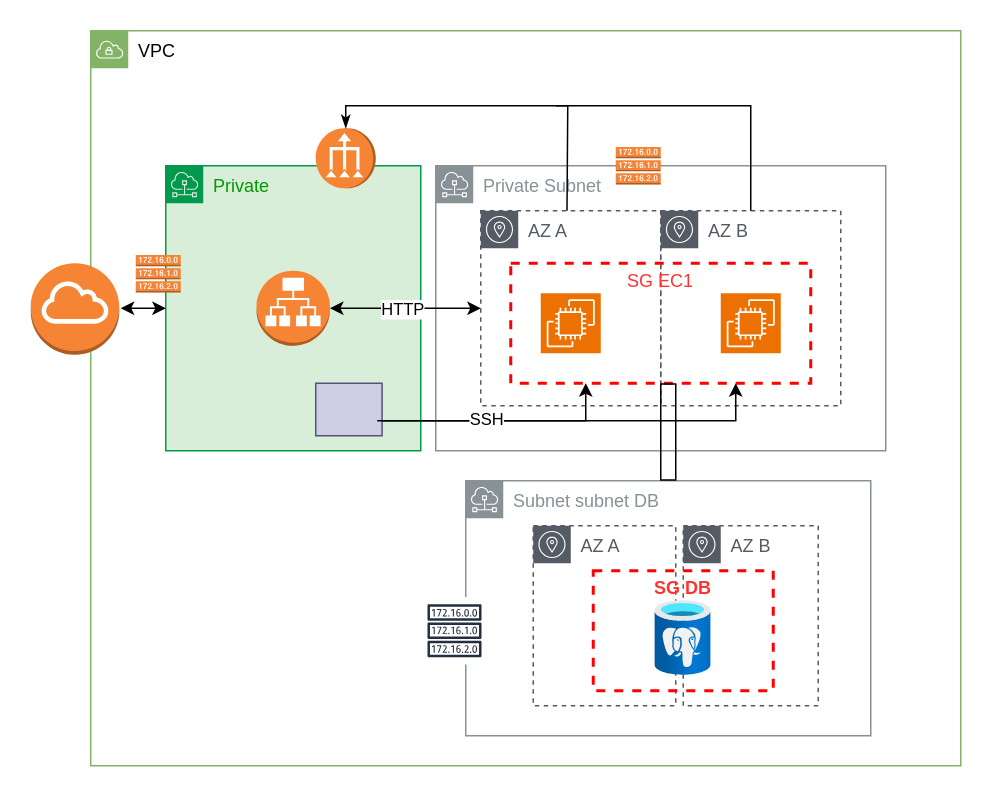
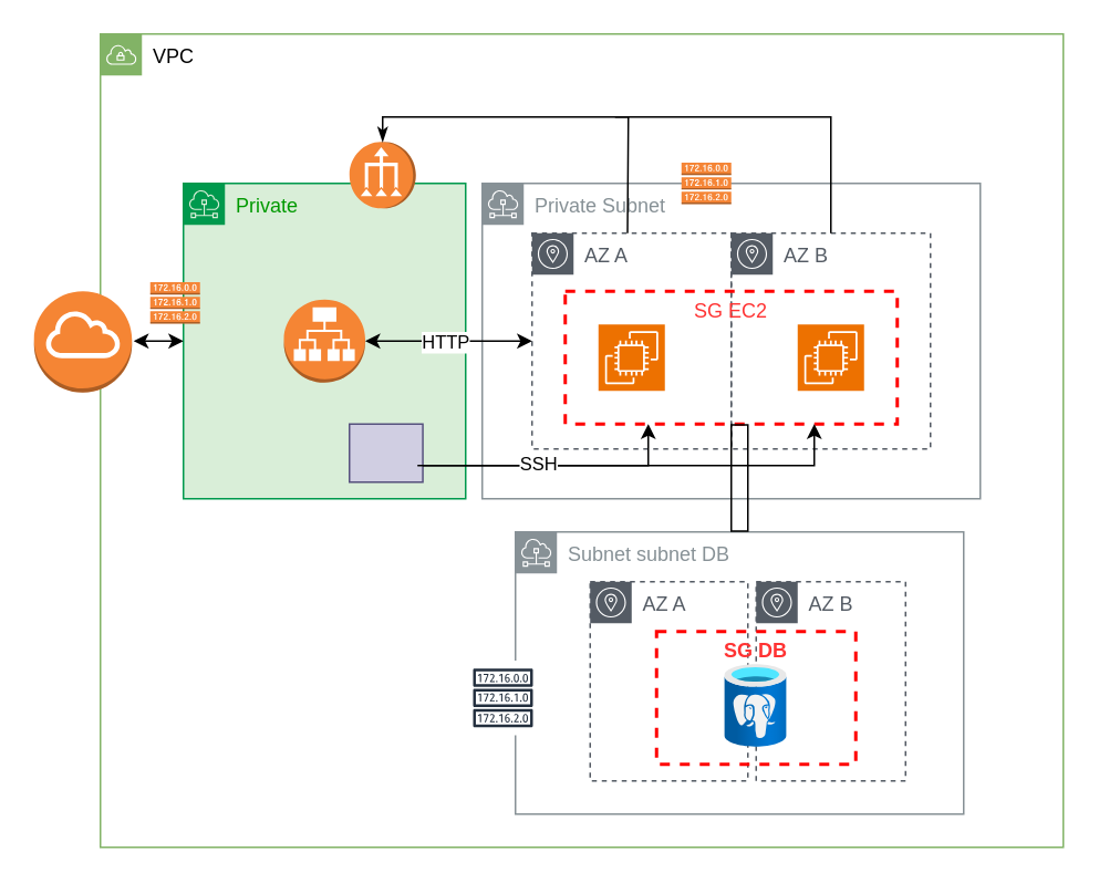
- <mxCell id="15" value="&lt;font style=&quot;color: rgb(255, 51, 51);&quot;&gt;SG EC1&lt;/font&gt;" style="fontStyle=0;verticalAlign=top;align=center;spacingTop=-2;fillColor=none;rounded=0;whiteSpace=wrap;html=1;strokeColor=#FF0000;strokeWidth=2;dashed=1;container=1;collapsible=0;expand=0;recursiveResize=0;" parent="1" vertex="1"><mxGeometry x="340" y="175" width="200" height="80" as="geometry" /></mxCell>
+ <mxCell id="15" value="&lt;font style=&quot;color: rgb(255, 51, 51);&quot;&gt;SG EC2&lt;/font&gt;" style="fontStyle=0;verticalAlign=top;align=center;spacingTop=-2;fillColor=none;rounded=0;whiteSpace=wrap;html=1;strokeColor=#FF0000;strokeWidth=2;dashed=1;container=1;collapsible=0;expand=0;recursiveResize=0;" parent="1" vertex="1"><mxGeometry x="340" y="175" width="200" height="80" as="geometry" /></mxCell>
